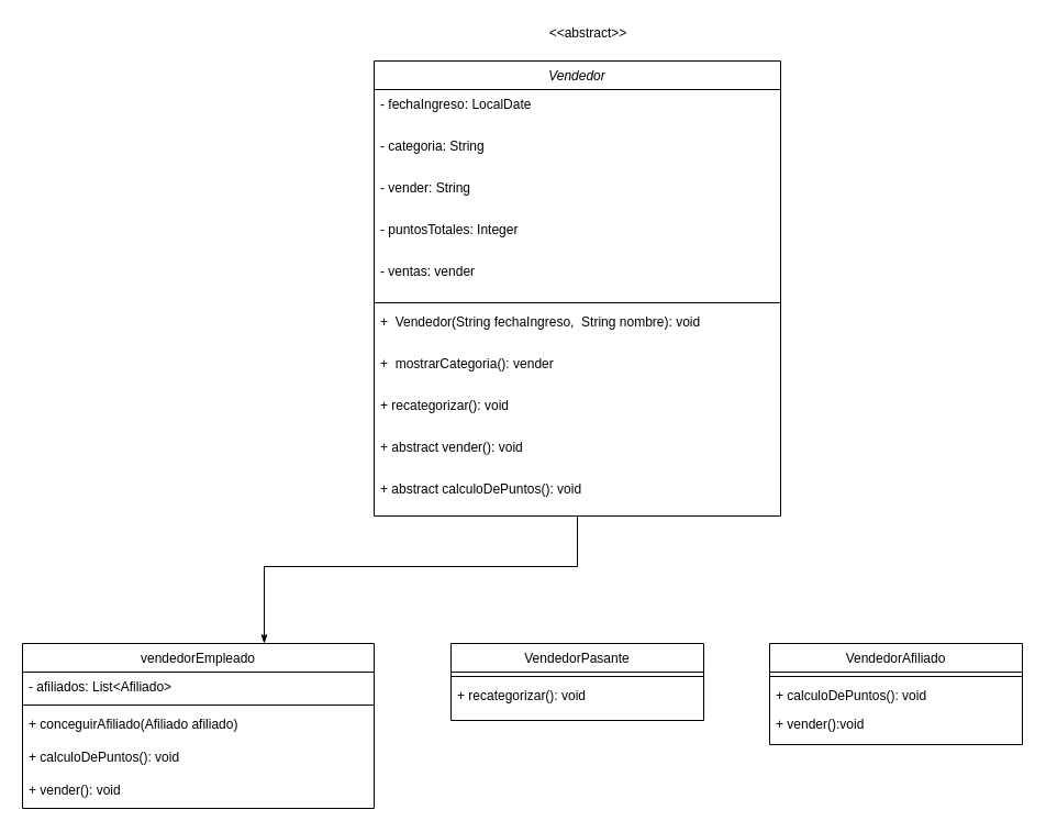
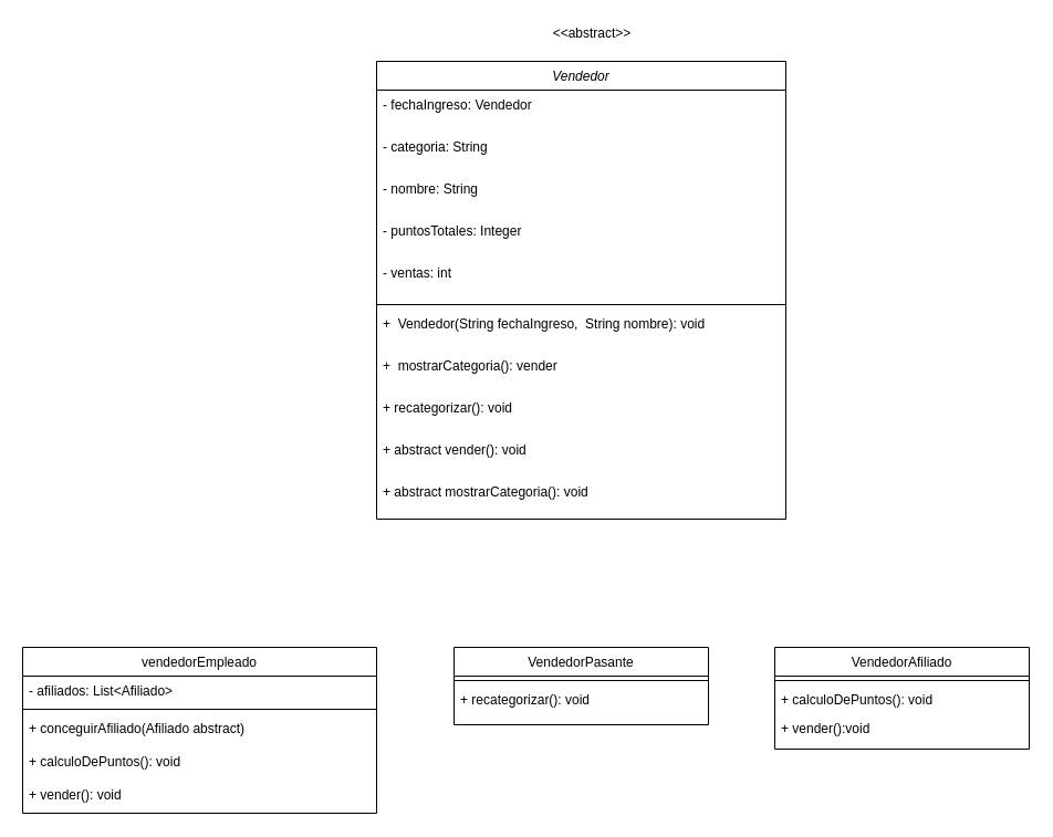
- <mxCell id="4" value="- fechaIngreso: LocalDate" style="text;align=left;verticalAlign=top;spacingLeft=4;spacingRight=4;overflow=hidden;rotatable=0;points=[[0,0.5],[1,0.5]];portConstraint=eastwest;" parent="3" vertex="1"><mxGeometry y="26" width="370" height="38" as="geometry" /></mxCell>
+ <mxCell id="4" value="- fechaIngreso: Vendedor" style="text;align=left;verticalAlign=top;spacingLeft=4;spacingRight=4;overflow=hidden;rotatable=0;points=[[0,0.5],[1,0.5]];portConstraint=eastwest;" parent="3" vertex="1"><mxGeometry y="26" width="370" height="38" as="geometry" /></mxCell>
- <mxCell id="6" value="- vender: String" style="text;align=left;verticalAlign=top;spacingLeft=4;spacingRight=4;overflow=hidden;rotatable=0;points=[[0,0.5],[1,0.5]];portConstraint=eastwest;" parent="3" vertex="1"><mxGeometry y="102" width="370" height="38" as="geometry" /></mxCell>
+ <mxCell id="6" value="- nombre: String" style="text;align=left;verticalAlign=top;spacingLeft=4;spacingRight=4;overflow=hidden;rotatable=0;points=[[0,0.5],[1,0.5]];portConstraint=eastwest;" parent="3" vertex="1"><mxGeometry y="102" width="370" height="38" as="geometry" /></mxCell>
- <mxCell id="8" value="- ventas: vender" style="text;align=left;verticalAlign=top;spacingLeft=4;spacingRight=4;overflow=hidden;rotatable=0;points=[[0,0.5],[1,0.5]];portConstraint=eastwest;" parent="3" vertex="1"><mxGeometry y="178" width="370" height="38" as="geometry" /></mxCell>
+ <mxCell id="8" value="- ventas: int" style="text;align=left;verticalAlign=top;spacingLeft=4;spacingRight=4;overflow=hidden;rotatable=0;points=[[0,0.5],[1,0.5]];portConstraint=eastwest;" parent="3" vertex="1"><mxGeometry y="178" width="370" height="38" as="geometry" /></mxCell>
- <mxCell id="14" value="+ abstract calculoDePuntos(): void" style="text;align=left;verticalAlign=top;spacingLeft=4;spacingRight=4;overflow=hidden;rotatable=0;points=[[0,0.5],[1,0.5]];portConstraint=eastwest;" parent="3" vertex="1"><mxGeometry y="376" width="370" height="38" as="geometry" /></mxCell>
+ <mxCell id="14" value="+ abstract mostrarCategoria(): void" style="text;align=left;verticalAlign=top;spacingLeft=4;spacingRight=4;overflow=hidden;rotatable=0;points=[[0,0.5],[1,0.5]];portConstraint=eastwest;" parent="3" vertex="1"><mxGeometry y="376" width="370" height="38" as="geometry" /></mxCell>
- <mxCell id="2" style="edgeStyle=orthogonalEdgeStyle;rounded=0;orthogonalLoop=1;jettySize=auto;html=1;endArrow=classicThin;endFill=1;" parent="1" source="3" target="15" edge="1"><mxGeometry relative="1" as="geometry"><Array as="points"><mxPoint x="525" y="515" /><mxPoint x="240" y="515" /></Array></mxGeometry></mxCell>
- <mxCell id="18" value="+ conceguirAfiliado(Afiliado afiliado)" style="text;align=left;verticalAlign=top;spacingLeft=4;spacingRight=4;overflow=hidden;rotatable=0;points=[[0,0.5],[1,0.5]];portConstraint=eastwest;" parent="15" vertex="1"><mxGeometry y="60" width="320" height="30" as="geometry" /></mxCell>
+ <mxCell id="18" value="+ conceguirAfiliado(Afiliado abstract)" style="text;align=left;verticalAlign=top;spacingLeft=4;spacingRight=4;overflow=hidden;rotatable=0;points=[[0,0.5],[1,0.5]];portConstraint=eastwest;" parent="15" vertex="1"><mxGeometry y="60" width="320" height="30" as="geometry" /></mxCell>
